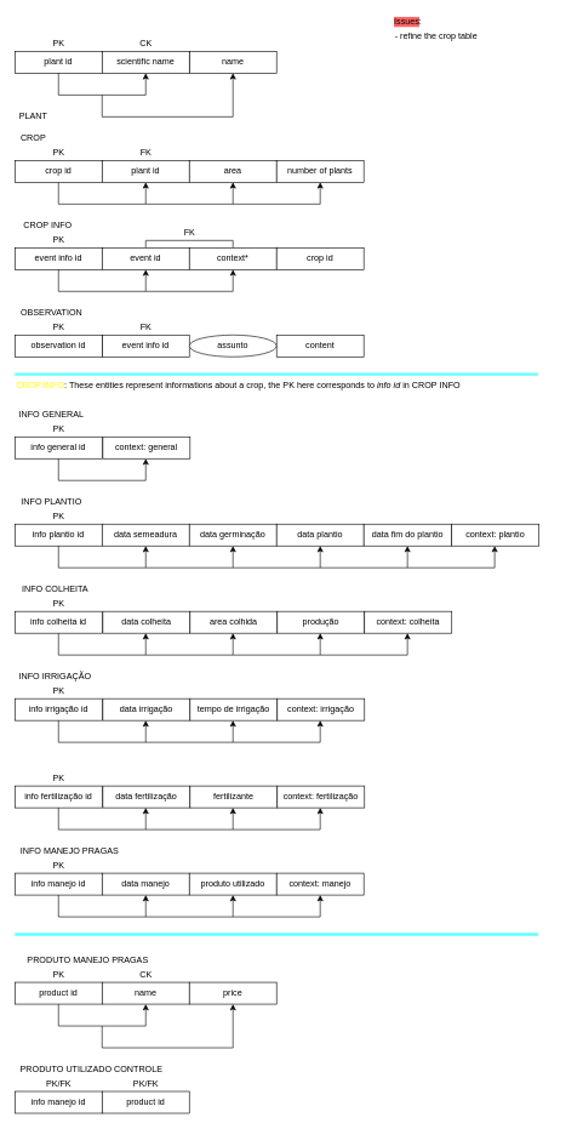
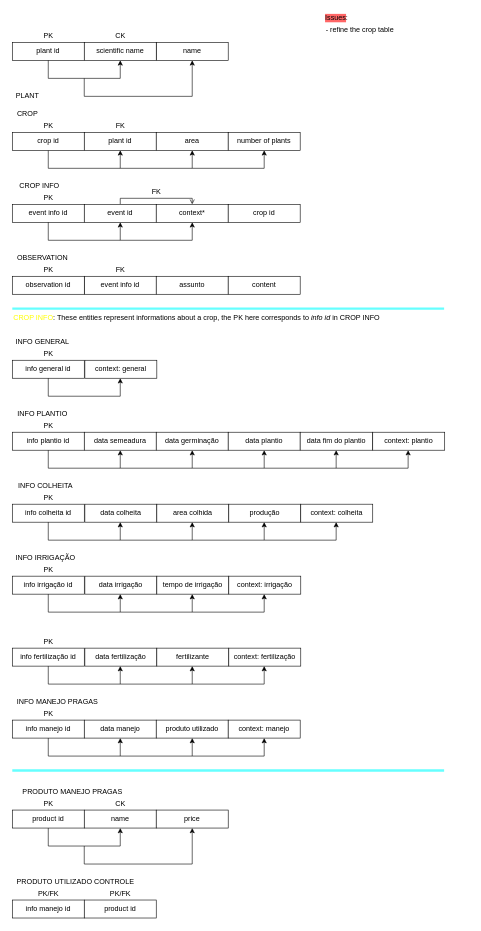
- <mxCell id="87" style="edgeStyle=orthogonalEdgeStyle;rounded=0;orthogonalLoop=1;jettySize=auto;html=1;exitX=0.5;exitY=0;exitDx=0;exitDy=0;entryX=0.5;entryY=0;entryDx=0;entryDy=0;endArrow=none;endFill=0;" parent="1" source="88" target="89" edge="1"><mxGeometry relative="1" as="geometry"><Array as="points"><mxPoint x="200" y="330" /><mxPoint x="320" y="330" /></Array></mxGeometry></mxCell>
+ <mxCell id="87" style="edgeStyle=orthogonalEdgeStyle;rounded=0;orthogonalLoop=1;jettySize=auto;html=1;exitX=0.5;exitY=0;exitDx=0;exitDy=0;entryX=0.5;entryY=0;entryDx=0;entryDy=0;endArrow=open;endFill=0;" parent="1" source="88" target="89" edge="1"><mxGeometry relative="1" as="geometry"><Array as="points"><mxPoint x="200" y="330" /><mxPoint x="320" y="330" /></Array></mxGeometry></mxCell>
- <mxCell id="71" value="assunto" style="ellipse;whiteSpace=wrap;html=1;fillColor=default;" parent="1" vertex="1"><mxGeometry x="260" y="460" width="120" height="30" as="geometry" /></mxCell>
+ <mxCell id="71" value="assunto" style="rounded=0;whiteSpace=wrap;html=1;fillColor=default;" parent="1" vertex="1"><mxGeometry x="260" y="460" width="120" height="30" as="geometry" /></mxCell>
